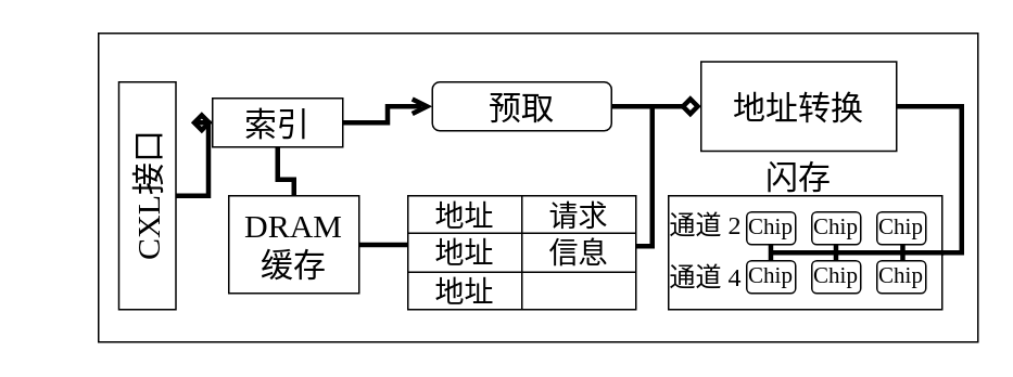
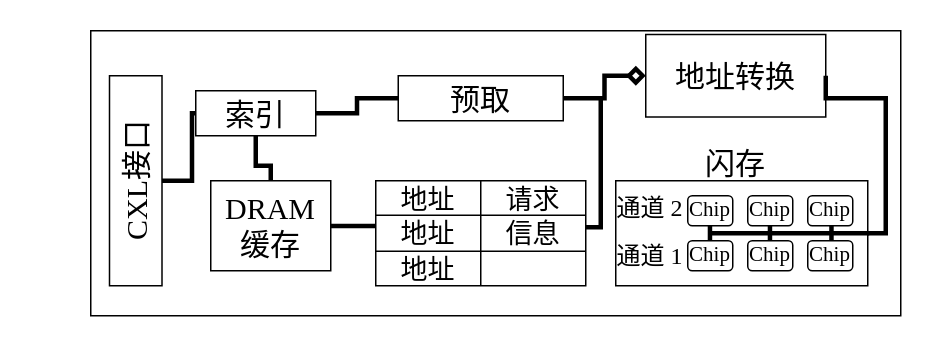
- <mxCell id="6" style="edgeStyle=orthogonalEdgeStyle;rounded=0;orthogonalLoop=1;jettySize=auto;html=1;entryX=0;entryY=0.5;entryDx=0;entryDy=0;strokeWidth=3;endArrow=open;endFill=0;" edge="1" parent="1" source="7" target="11"><mxGeometry relative="1" as="geometry" /></mxCell>
+ <mxCell id="6" style="edgeStyle=orthogonalEdgeStyle;rounded=0;orthogonalLoop=1;jettySize=auto;html=1;entryX=0;entryY=0.5;entryDx=0;entryDy=0;strokeWidth=3;endArrow=none;endFill=0;" edge="1" parent="1" source="7" target="11"><mxGeometry relative="1" as="geometry" /></mxCell>
- <mxCell id="11" value="&lt;font face=&quot;Times New Roman&quot; style=&quot;font-size: 20px;&quot;&gt;预取&lt;/font&gt;" style="whiteSpace=wrap;html=1;rounded=1;" vertex="1" parent="1"><mxGeometry x="265" y="50" width="110" height="30" as="geometry" /></mxCell>
+ <mxCell id="11" value="&lt;font face=&quot;Times New Roman&quot; style=&quot;font-size: 20px;&quot;&gt;预取&lt;/font&gt;" style="rounded=0;whiteSpace=wrap;html=1;" vertex="1" parent="1"><mxGeometry x="265" y="50" width="110" height="30" as="geometry" /></mxCell>
- <mxCell id="22" value="&lt;font face=&quot;Times New Roman&quot;&gt;&lt;span style=&quot;font-size: 20px;&quot;&gt;地址转换&lt;/span&gt;&lt;/font&gt;" style="rounded=0;whiteSpace=wrap;html=1;" vertex="1" parent="1"><mxGeometry x="430" y="37.5" width="120" height="55" as="geometry" /></mxCell>
+ <mxCell id="22" value="&lt;font face=&quot;Times New Roman&quot;&gt;&lt;span style=&quot;font-size: 20px;&quot;&gt;地址转换&lt;/span&gt;&lt;/font&gt;" style="rounded=0;whiteSpace=wrap;html=1;" vertex="1" parent="1"><mxGeometry x="430" y="22.5" width="120" height="55" as="geometry" /></mxCell>
- <mxCell id="3" style="edgeStyle=orthogonalEdgeStyle;rounded=0;orthogonalLoop=1;jettySize=auto;html=1;entryX=0;entryY=0.5;entryDx=0;entryDy=0;endArrow=diamond;endFill=0;strokeWidth=3;" edge="1" parent="1" source="4" target="7"><mxGeometry relative="1" as="geometry" /></mxCell>
+ <mxCell id="3" style="edgeStyle=orthogonalEdgeStyle;rounded=0;orthogonalLoop=1;jettySize=auto;html=1;entryX=0;entryY=0.5;entryDx=0;entryDy=0;endArrow=none;endFill=0;strokeWidth=3;" edge="1" parent="1" source="4" target="7"><mxGeometry relative="1" as="geometry" /></mxCell>
- <mxCell id="39" value="&lt;font face=&quot;Times New Roman&quot; style=&quot;font-size: 16px;&quot;&gt;通道 4&lt;/font&gt;" style="text;html=1;strokeColor=none;fillColor=none;align=center;verticalAlign=middle;whiteSpace=wrap;rounded=0;" vertex="1" parent="1"><mxGeometry x="403" y="155" width="60" height="30" as="geometry" /></mxCell>
+ <mxCell id="39" value="&lt;font face=&quot;Times New Roman&quot; style=&quot;font-size: 16px;&quot;&gt;通道 1&lt;/font&gt;" style="text;html=1;strokeColor=none;fillColor=none;align=center;verticalAlign=middle;whiteSpace=wrap;rounded=0;" vertex="1" parent="1"><mxGeometry x="403" y="155" width="60" height="30" as="geometry" /></mxCell>
